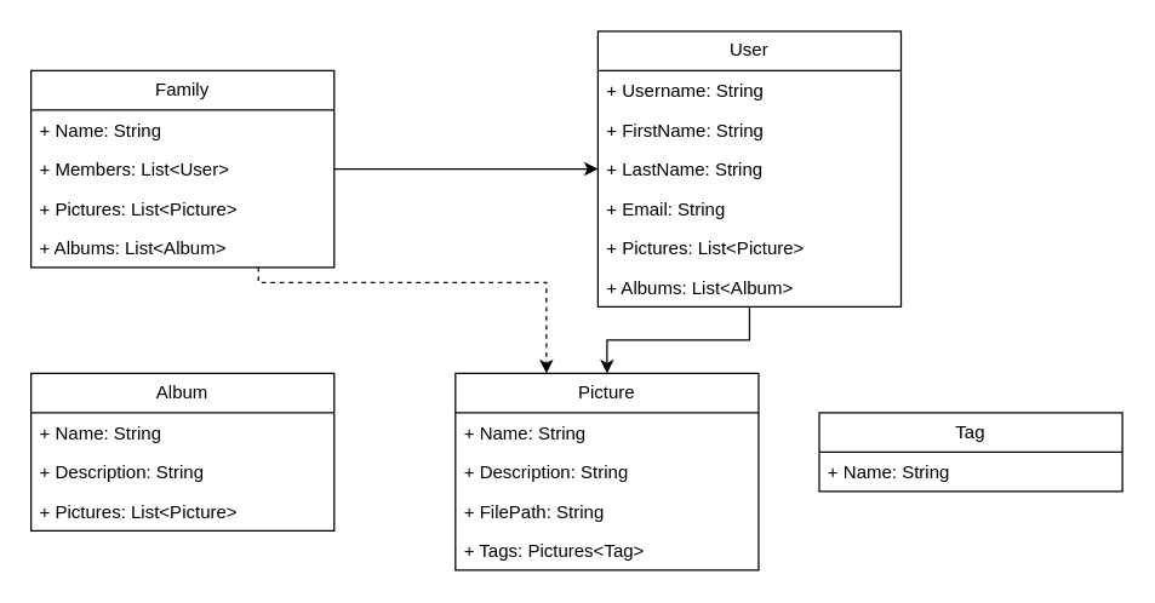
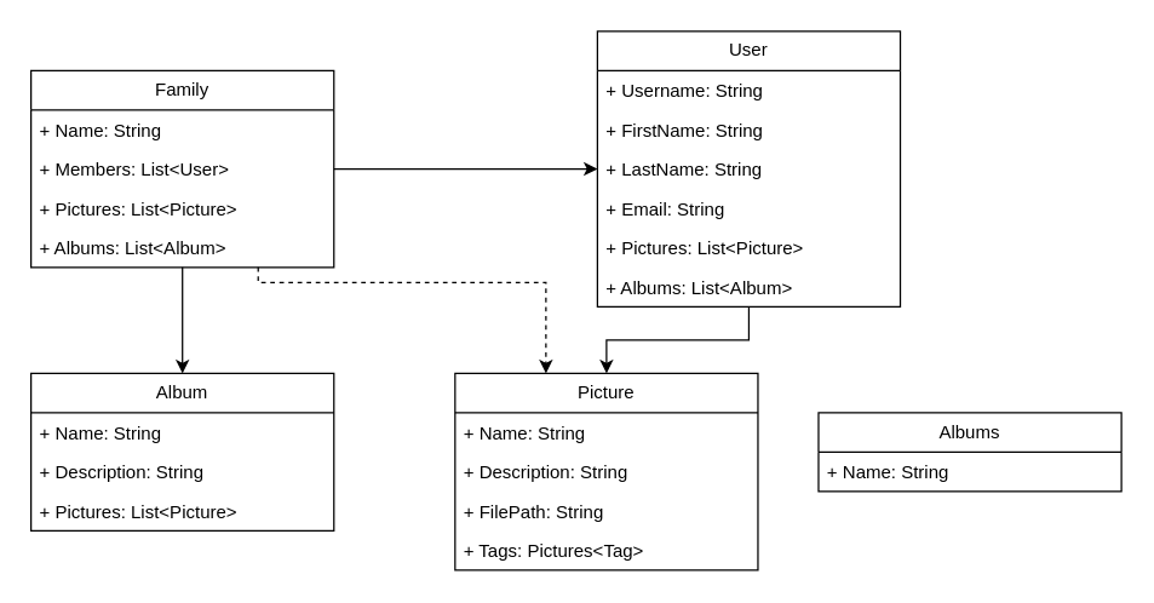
+ <mxCell id="2" style="edgeStyle=orthogonalEdgeStyle;rounded=0;orthogonalLoop=1;jettySize=auto;html=1;entryX=0.5;entryY=0;entryDx=0;entryDy=0;" edge="1" parent="1" source="5" target="18"><mxGeometry relative="1" as="geometry" /></mxCell>
- <mxCell id="27" value="Tag" style="swimlane;fontStyle=0;childLayout=stackLayout;horizontal=1;startSize=26;fillColor=none;horizontalStack=0;resizeParent=1;resizeParentMax=0;resizeLast=0;collapsible=1;marginBottom=0;whiteSpace=wrap;html=1;" vertex="1" parent="1"><mxGeometry x="540" y="272" width="200" height="52" as="geometry" /></mxCell>
+ <mxCell id="27" value="Albums" style="swimlane;fontStyle=0;childLayout=stackLayout;horizontal=1;startSize=26;fillColor=none;horizontalStack=0;resizeParent=1;resizeParentMax=0;resizeLast=0;collapsible=1;marginBottom=0;whiteSpace=wrap;html=1;" vertex="1" parent="1"><mxGeometry x="540" y="272" width="200" height="52" as="geometry" /></mxCell>
